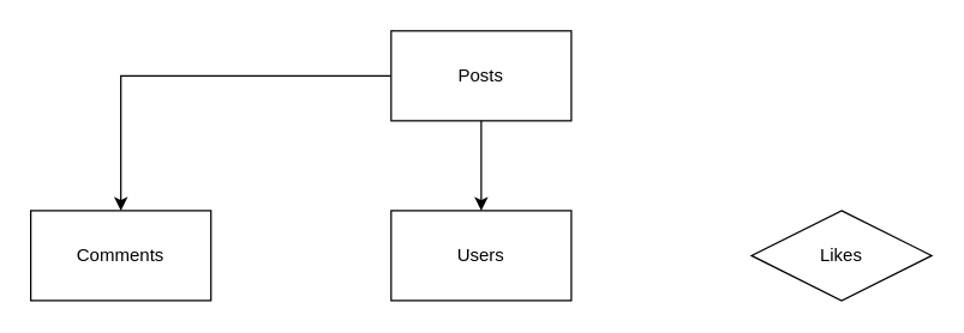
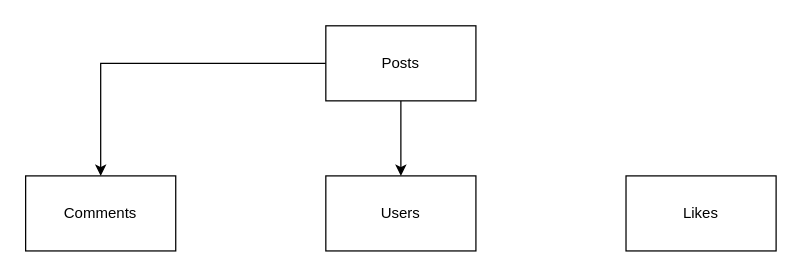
- <mxCell id="6" value="Likes" style="rhombus;whiteSpace=wrap;html=1;" vertex="1" parent="1"><mxGeometry x="500" y="140" width="120" height="60" as="geometry" /></mxCell>
+ <mxCell id="6" value="Likes" style="rounded=0;whiteSpace=wrap;html=1;" vertex="1" parent="1"><mxGeometry x="500" y="140" width="120" height="60" as="geometry" /></mxCell>
